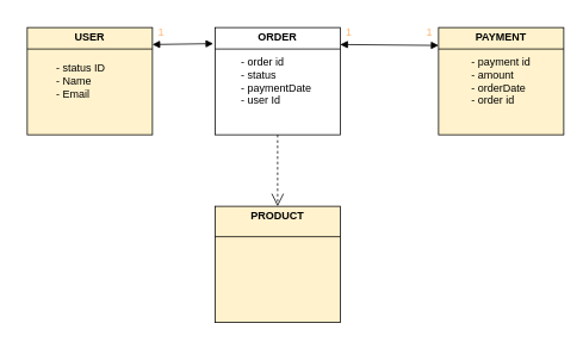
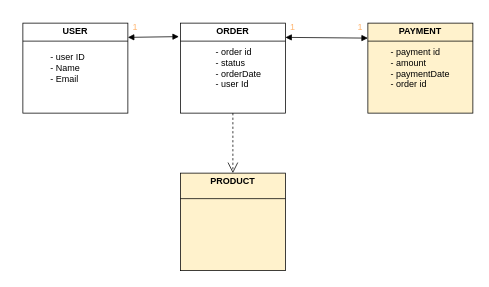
- <mxCell id="10" value="- status ID&lt;div&gt;&lt;div style=&quot;text-align: justify;&quot;&gt;- Name&lt;/div&gt;&lt;div style=&quot;text-align: justify;&quot;&gt;&lt;span style=&quot;background-color: initial; text-align: center;&quot;&gt;- Email&lt;/span&gt;&lt;/div&gt;&lt;/div&gt;" style="text;strokeColor=none;align=center;fillColor=none;html=1;verticalAlign=middle;whiteSpace=wrap;rounded=0;" vertex="1" parent="1"><mxGeometry x="20" y="50" width="140" height="80" as="geometry" /></mxCell>
+ <mxCell id="10" value="- user ID&lt;div&gt;&lt;div style=&quot;text-align: justify;&quot;&gt;- Name&lt;/div&gt;&lt;div style=&quot;text-align: justify;&quot;&gt;&lt;span style=&quot;background-color: initial; text-align: center;&quot;&gt;- Email&lt;/span&gt;&lt;/div&gt;&lt;/div&gt;" style="text;strokeColor=none;align=center;fillColor=none;html=1;verticalAlign=middle;whiteSpace=wrap;rounded=0;" vertex="1" parent="1"><mxGeometry x="20" y="50" width="140" height="80" as="geometry" /></mxCell>
- <mxCell id="2" value="&lt;p style=&quot;margin:0px;margin-top:4px;text-align:center;&quot;&gt;&lt;b&gt;USER&lt;/b&gt;&lt;/p&gt;" style="verticalAlign=top;align=left;overflow=fill;html=1;whiteSpace=wrap;fillColor=#fff2cc;" vertex="1" parent="1"><mxGeometry x="30" y="30" width="140" height="120" as="geometry" /></mxCell>
+ <mxCell id="2" value="&lt;p style=&quot;margin:0px;margin-top:4px;text-align:center;&quot;&gt;&lt;b&gt;USER&lt;/b&gt;&lt;/p&gt;" style="verticalAlign=top;align=left;overflow=fill;html=1;whiteSpace=wrap;" vertex="1" parent="1"><mxGeometry x="30" y="30" width="140" height="120" as="geometry" /></mxCell>
- <mxCell id="11" value="&lt;div style=&quot;text-align: justify;&quot;&gt;&lt;span style=&quot;background-color: initial;&quot;&gt;- order id&lt;/span&gt;&lt;/div&gt;&lt;div&gt;&lt;div style=&quot;text-align: justify;&quot;&gt;&lt;span style=&quot;background-color: initial;&quot;&gt;- status&amp;nbsp;&lt;/span&gt;&lt;/div&gt;&lt;div style=&quot;text-align: justify;&quot;&gt;- paymentDate&lt;/div&gt;&lt;/div&gt;&lt;div style=&quot;text-align: justify;&quot;&gt;- user Id&lt;/div&gt;" style="text;strokeColor=none;align=right;fillColor=none;html=1;verticalAlign=middle;whiteSpace=wrap;rounded=0;" vertex="1" parent="1"><mxGeometry x="210" y="50" width="140" height="80" as="geometry" /></mxCell>
+ <mxCell id="11" value="&lt;div style=&quot;text-align: justify;&quot;&gt;&lt;span style=&quot;background-color: initial;&quot;&gt;- order id&lt;/span&gt;&lt;/div&gt;&lt;div&gt;&lt;div style=&quot;text-align: justify;&quot;&gt;&lt;span style=&quot;background-color: initial;&quot;&gt;- status&amp;nbsp;&lt;/span&gt;&lt;/div&gt;&lt;div style=&quot;text-align: justify;&quot;&gt;- orderDate&lt;/div&gt;&lt;/div&gt;&lt;div style=&quot;text-align: justify;&quot;&gt;- user Id&lt;/div&gt;" style="text;strokeColor=none;align=right;fillColor=none;html=1;verticalAlign=middle;whiteSpace=wrap;rounded=0;" vertex="1" parent="1"><mxGeometry x="210" y="50" width="140" height="80" as="geometry" /></mxCell>
- <mxCell id="12" value="&lt;div style=&quot;text-align: justify;&quot;&gt;&lt;span style=&quot;background-color: initial;&quot;&gt;- payment id&lt;/span&gt;&lt;/div&gt;&lt;div style=&quot;text-align: justify;&quot;&gt;- amount&lt;/div&gt;&lt;div style=&quot;text-align: justify;&quot;&gt;- orderDate&lt;/div&gt;&lt;div style=&quot;text-align: justify;&quot;&gt;- order id&lt;/div&gt;" style="text;strokeColor=none;align=center;fillColor=none;html=1;verticalAlign=middle;whiteSpace=wrap;rounded=0;" vertex="1" parent="1"><mxGeometry x="490" y="50" width="140" height="80" as="geometry" /></mxCell>
+ <mxCell id="12" value="&lt;div style=&quot;text-align: justify;&quot;&gt;&lt;span style=&quot;background-color: initial;&quot;&gt;- payment id&lt;/span&gt;&lt;/div&gt;&lt;div style=&quot;text-align: justify;&quot;&gt;- amount&lt;/div&gt;&lt;div style=&quot;text-align: justify;&quot;&gt;- paymentDate&lt;/div&gt;&lt;div style=&quot;text-align: justify;&quot;&gt;- order id&lt;/div&gt;" style="text;strokeColor=none;align=center;fillColor=none;html=1;verticalAlign=middle;whiteSpace=wrap;rounded=0;" vertex="1" parent="1"><mxGeometry x="490" y="50" width="140" height="80" as="geometry" /></mxCell>
